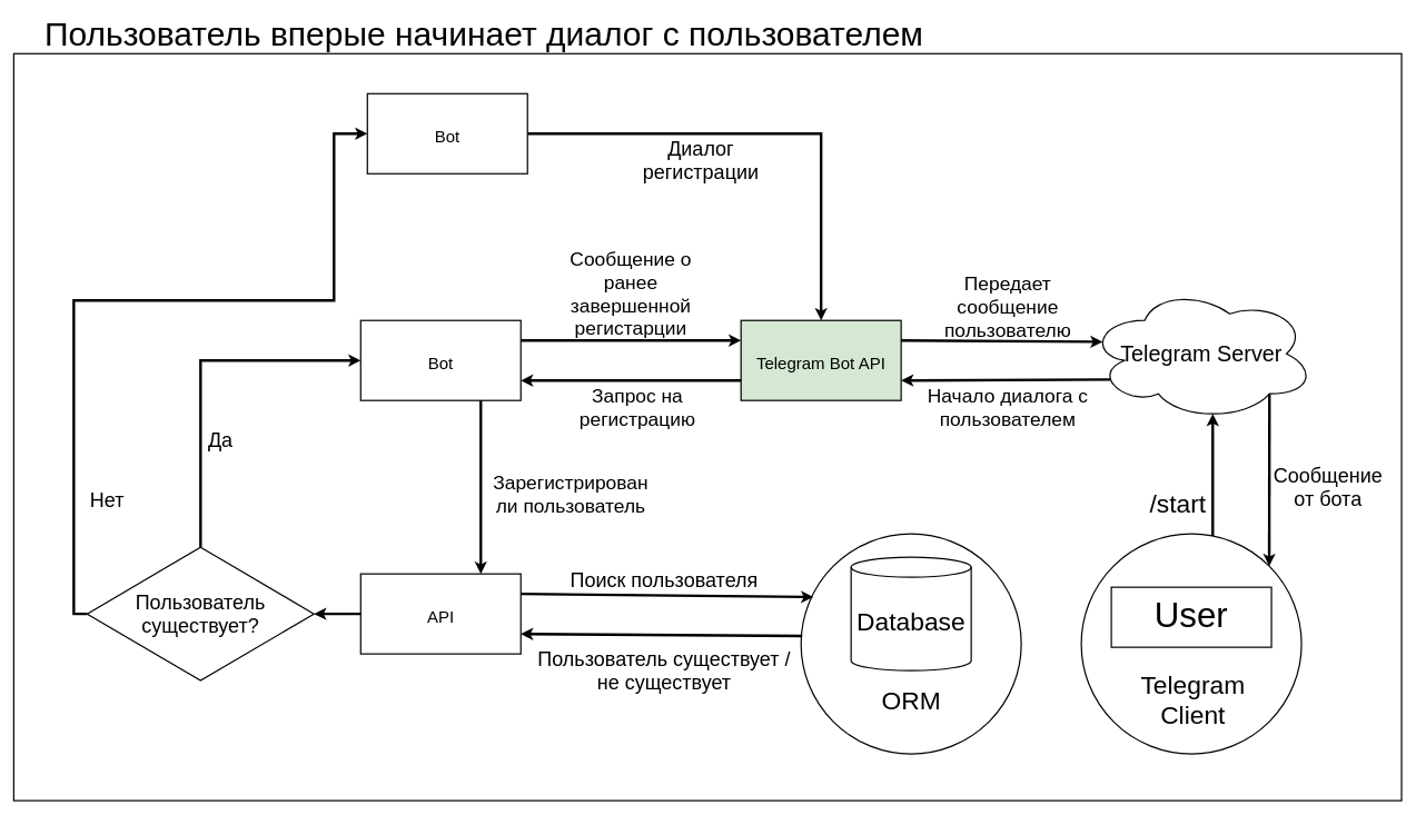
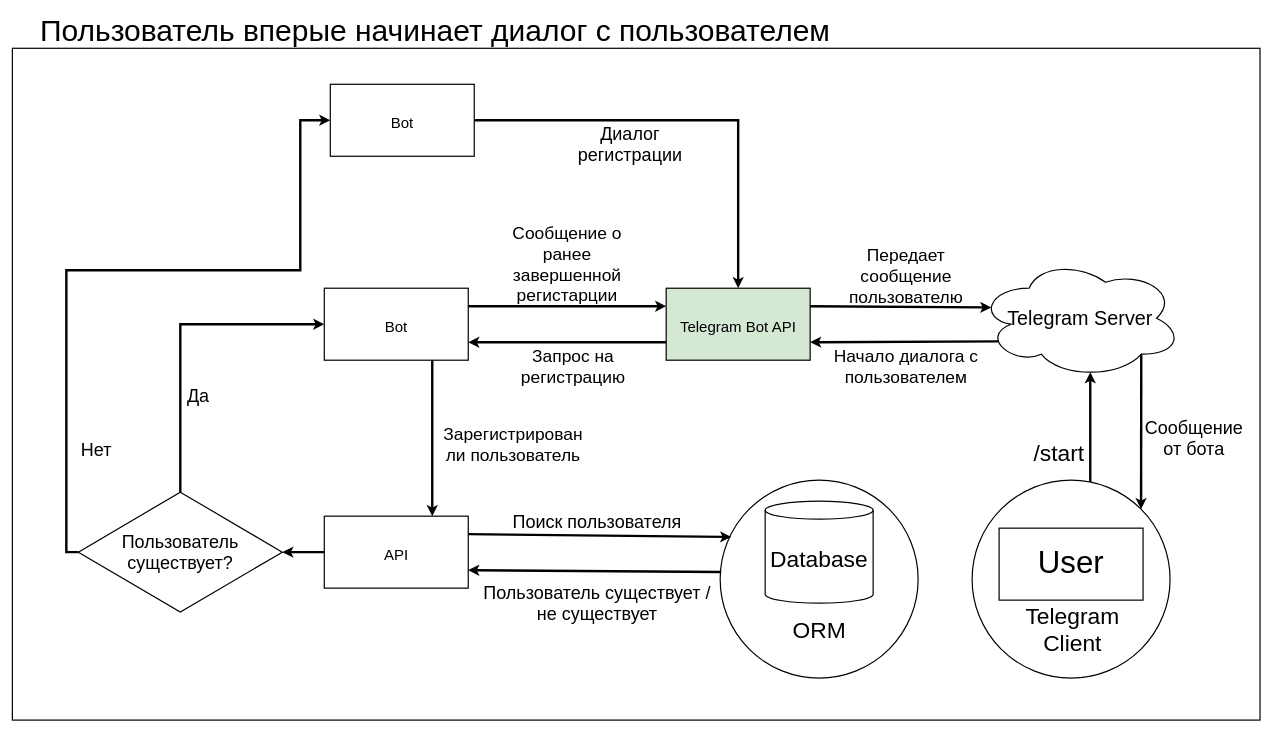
- <mxCell id="14" value="&lt;font style=&quot;font-size: 52px;&quot;&gt;User&lt;/font&gt;" style="rounded=0;whiteSpace=wrap;html=1;fontSize=52;strokeWidth=2;verticalAlign=middle;spacingBottom=4;" parent="1" vertex="1"><mxGeometry x="1665" y="880" width="240" height="90" as="geometry" /></mxCell>
+ <mxCell id="14" value="&lt;font style=&quot;font-size: 52px;&quot;&gt;User&lt;/font&gt;" style="rounded=0;whiteSpace=wrap;html=1;fontSize=52;strokeWidth=2;verticalAlign=middle;spacingBottom=4;" parent="1" vertex="1"><mxGeometry x="1665" y="880" width="240" height="120" as="geometry" /></mxCell>
